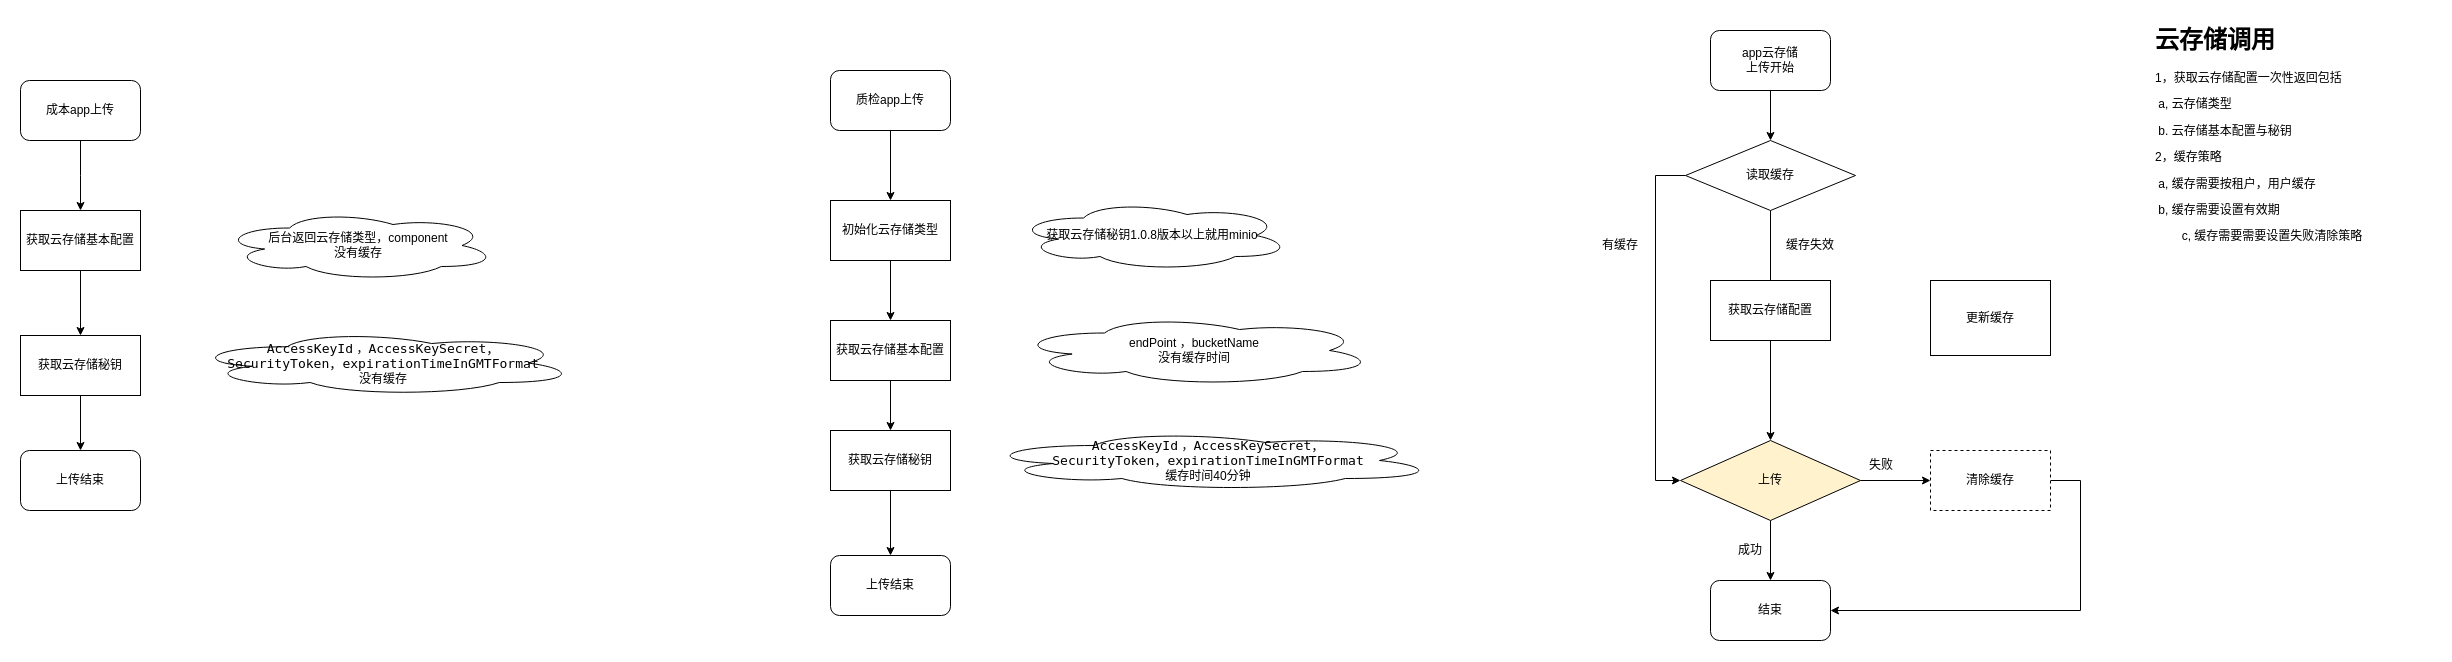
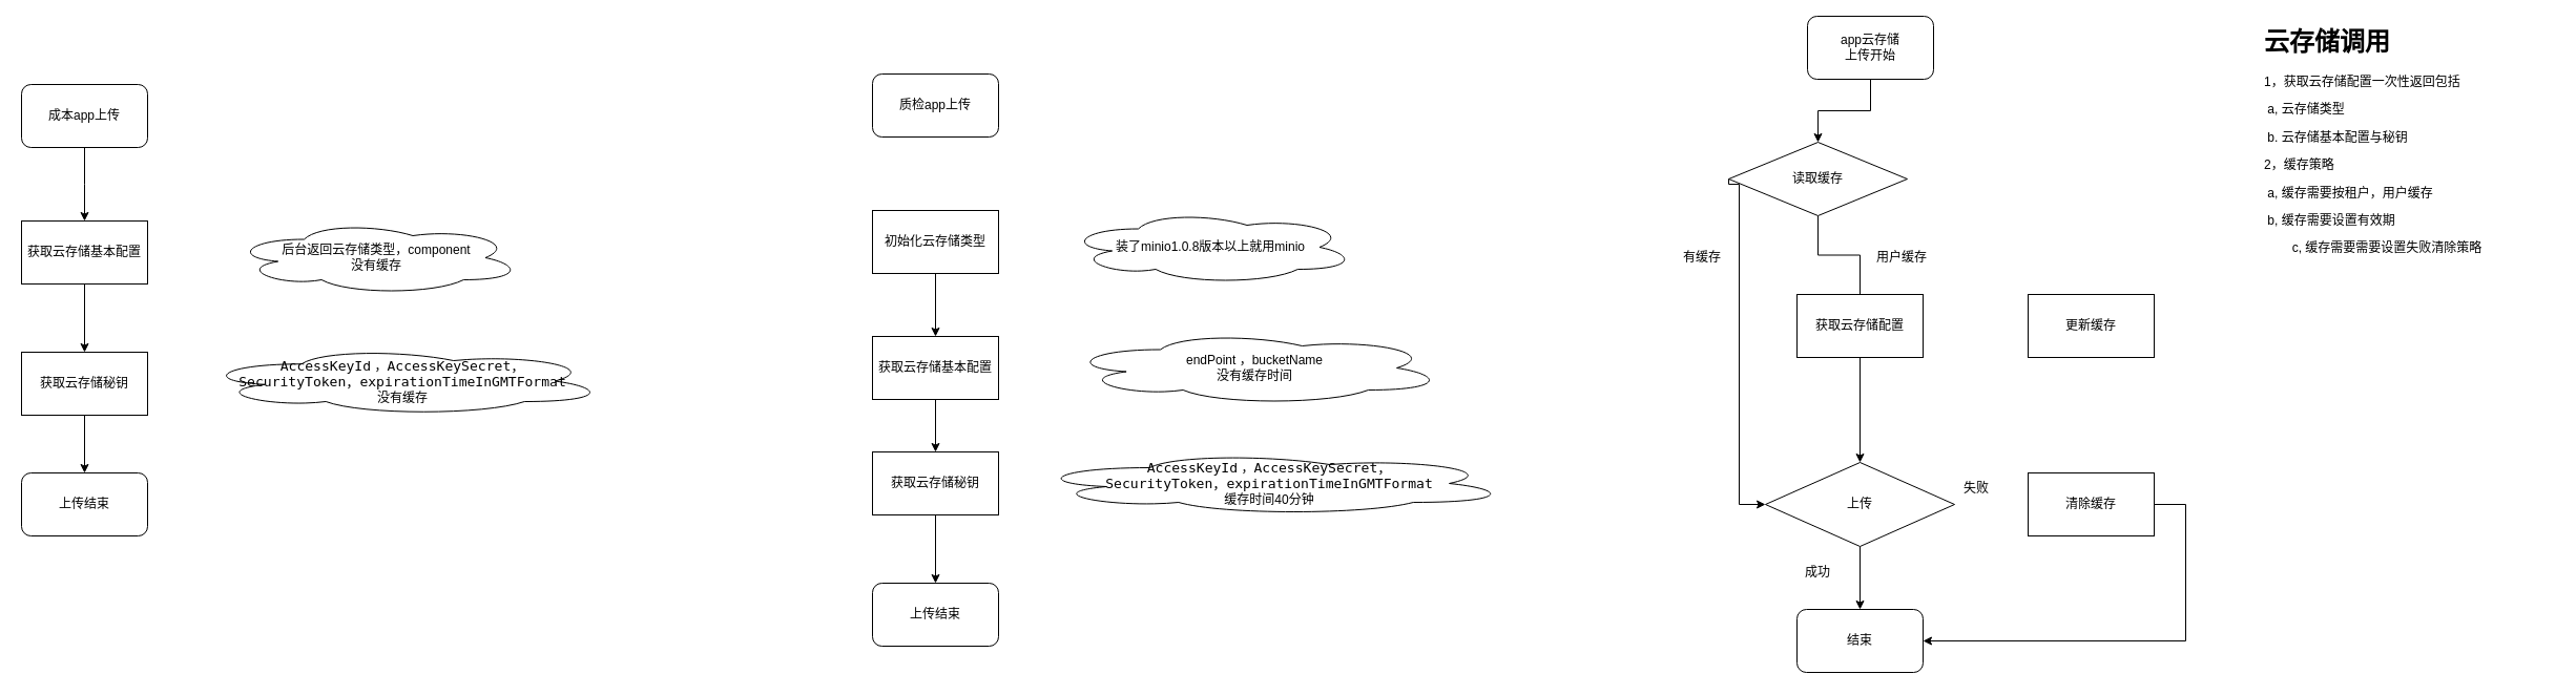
- <mxCell id="24" value="app云存储&lt;br&gt;上传开始" style="rounded=1;whiteSpace=wrap;html=1;" vertex="1" parent="1"><mxGeometry x="1710" y="30" width="120" height="60" as="geometry" /></mxCell>
+ <mxCell id="24" value="app云存储&lt;br&gt;上传开始" style="rounded=1;whiteSpace=wrap;html=1;" vertex="1" parent="1"><mxGeometry x="1720" y="15" width="120" height="60" as="geometry" /></mxCell>
- <mxCell id="5" style="edgeStyle=orthogonalEdgeStyle;rounded=0;orthogonalLoop=1;jettySize=auto;html=1;fontColor=#000000;" edge="1" parent="2" source="3" target="4"><mxGeometry relative="1" as="geometry" /></mxCell>
- <mxCell id="30" value="读取缓存" style="rhombus;whiteSpace=wrap;html=1;labelBackgroundColor=none;fontColor=#000000;" vertex="1" parent="1"><mxGeometry x="1685" y="140" width="170" height="70" as="geometry" /></mxCell>
+ <mxCell id="30" value="读取缓存" style="rhombus;whiteSpace=wrap;html=1;labelBackgroundColor=none;fontColor=#000000;" vertex="1" parent="1"><mxGeometry x="1645" y="135" width="170" height="70" as="geometry" /></mxCell>
- <mxCell id="6" value="获取云存储秘钥1.0.8版本以上就用minio" style="ellipse;shape=cloud;whiteSpace=wrap;html=1;" vertex="1" parent="2"><mxGeometry x="184" y="130" width="276" height="70" as="geometry" /></mxCell>
+ <mxCell id="6" value="装了minio1.0.8版本以上就用minio" style="ellipse;shape=cloud;whiteSpace=wrap;html=1;" vertex="1" parent="2"><mxGeometry x="184" y="130" width="276" height="70" as="geometry" /></mxCell>
- <mxCell id="35" value="缓存失效" style="text;html=1;strokeColor=none;fillColor=none;align=center;verticalAlign=middle;whiteSpace=wrap;rounded=0;labelBackgroundColor=none;fontColor=#000000;" vertex="1" parent="1"><mxGeometry x="1780" y="230" width="60" height="30" as="geometry" /></mxCell>
+ <mxCell id="35" value="用户缓存" style="text;html=1;strokeColor=none;fillColor=none;align=center;verticalAlign=middle;whiteSpace=wrap;rounded=0;labelBackgroundColor=none;fontColor=#000000;" vertex="1" parent="1"><mxGeometry x="1780" y="230" width="60" height="30" as="geometry" /></mxCell>
- <mxCell id="37" value="更新缓存" style="rounded=0;whiteSpace=wrap;html=1;labelBackgroundColor=none;fontColor=#000000;" vertex="1" parent="1"><mxGeometry x="1930" y="280" width="120" height="75" as="geometry" /></mxCell>
+ <mxCell id="37" value="更新缓存" style="rounded=0;whiteSpace=wrap;html=1;labelBackgroundColor=none;fontColor=#000000;" vertex="1" parent="1"><mxGeometry x="1930" y="280" width="120" height="60" as="geometry" /></mxCell>
- <mxCell id="33" value="上传" style="rhombus;whiteSpace=wrap;html=1;labelBackgroundColor=none;fontColor=#000000;fillColor=#fff2cc;" vertex="1" parent="1"><mxGeometry x="1680" y="440" width="180" height="80" as="geometry" /></mxCell>
+ <mxCell id="33" value="上传" style="rhombus;whiteSpace=wrap;html=1;labelBackgroundColor=none;fontColor=#000000;" vertex="1" parent="1"><mxGeometry x="1680" y="440" width="180" height="80" as="geometry" /></mxCell>
- <mxCell id="32" style="edgeStyle=orthogonalEdgeStyle;rounded=0;orthogonalLoop=1;jettySize=auto;html=1;entryX=0;entryY=0.5;entryDx=0;entryDy=0;fontColor=#000000;" edge="1" parent="1" source="33" target="40"><mxGeometry relative="1" as="geometry" /></mxCell>
- <mxCell id="40" value="清除缓存" style="rounded=0;whiteSpace=wrap;html=1;labelBackgroundColor=none;fontColor=#000000;dashed=1;" vertex="1" parent="1"><mxGeometry x="1930" y="450" width="120" height="60" as="geometry" /></mxCell>
+ <mxCell id="40" value="清除缓存" style="rounded=0;whiteSpace=wrap;html=1;labelBackgroundColor=none;fontColor=#000000;" vertex="1" parent="1"><mxGeometry x="1930" y="450" width="120" height="60" as="geometry" /></mxCell>
- <mxCell id="41" value="成功" style="text;html=1;strokeColor=none;fillColor=none;align=center;verticalAlign=middle;whiteSpace=wrap;rounded=0;labelBackgroundColor=none;fontColor=#000000;" vertex="1" parent="1"><mxGeometry x="1720" y="535" width="60" height="30" as="geometry" /></mxCell>
+ <mxCell id="41" value="成功" style="text;html=1;strokeColor=none;fillColor=none;align=center;verticalAlign=middle;whiteSpace=wrap;rounded=0;labelBackgroundColor=none;fontColor=#000000;" vertex="1" parent="1"><mxGeometry x="1700" y="530" width="60" height="30" as="geometry" /></mxCell>
